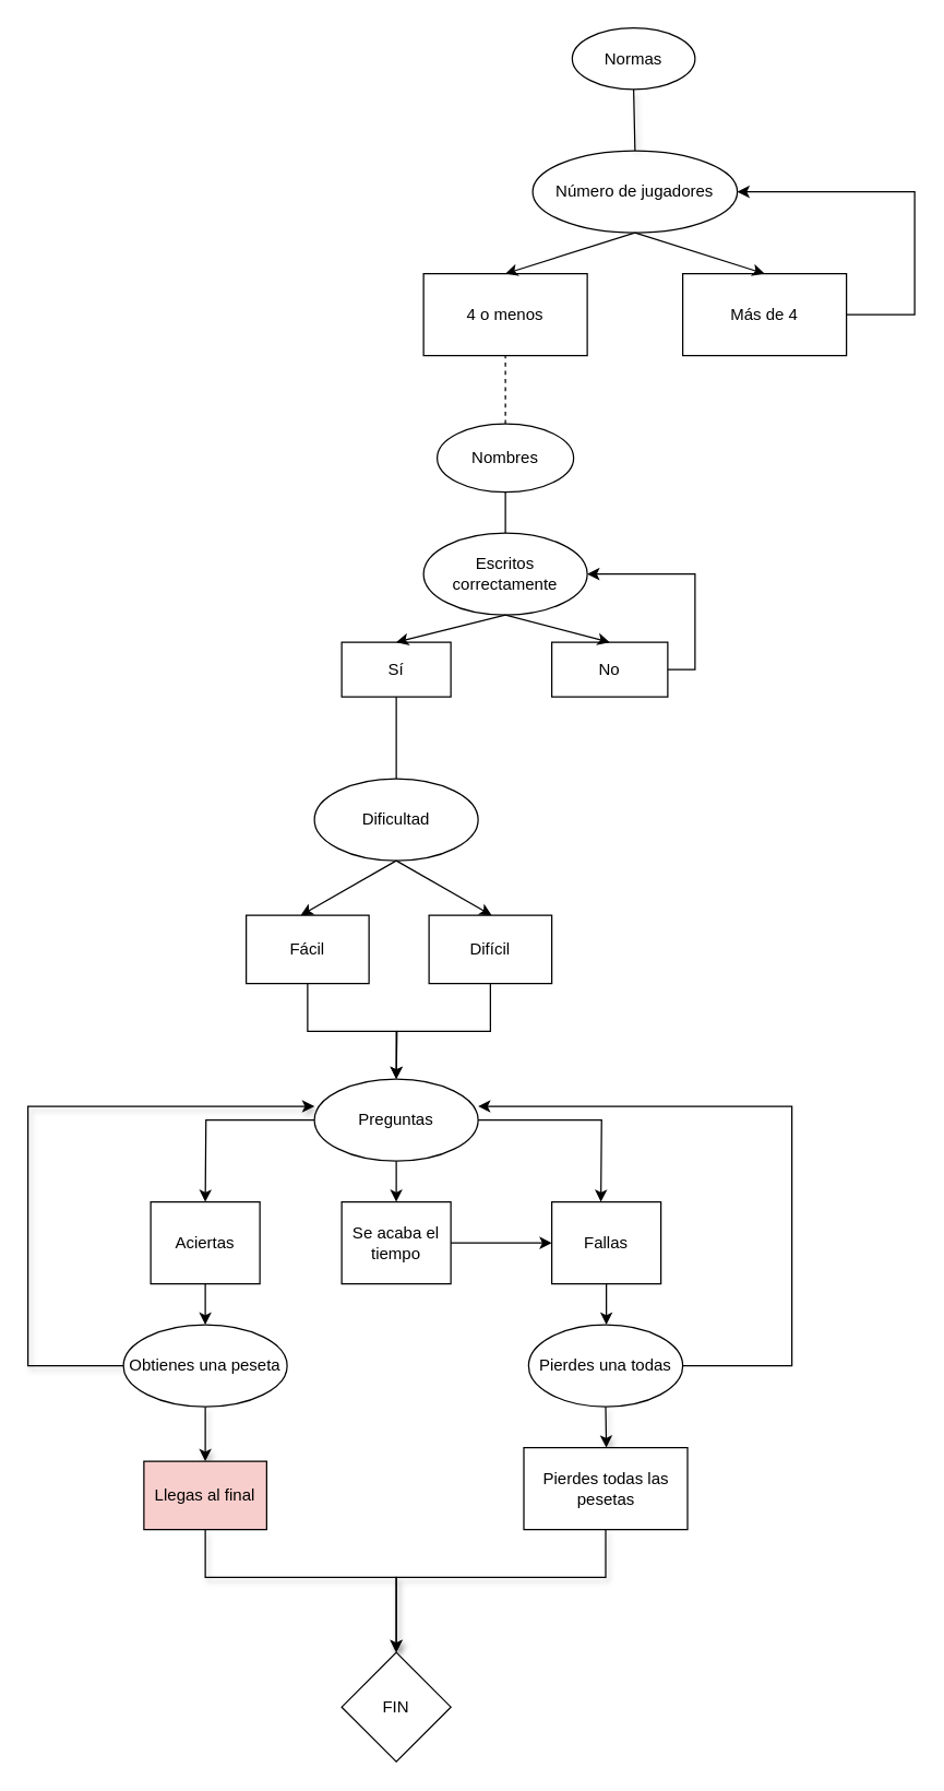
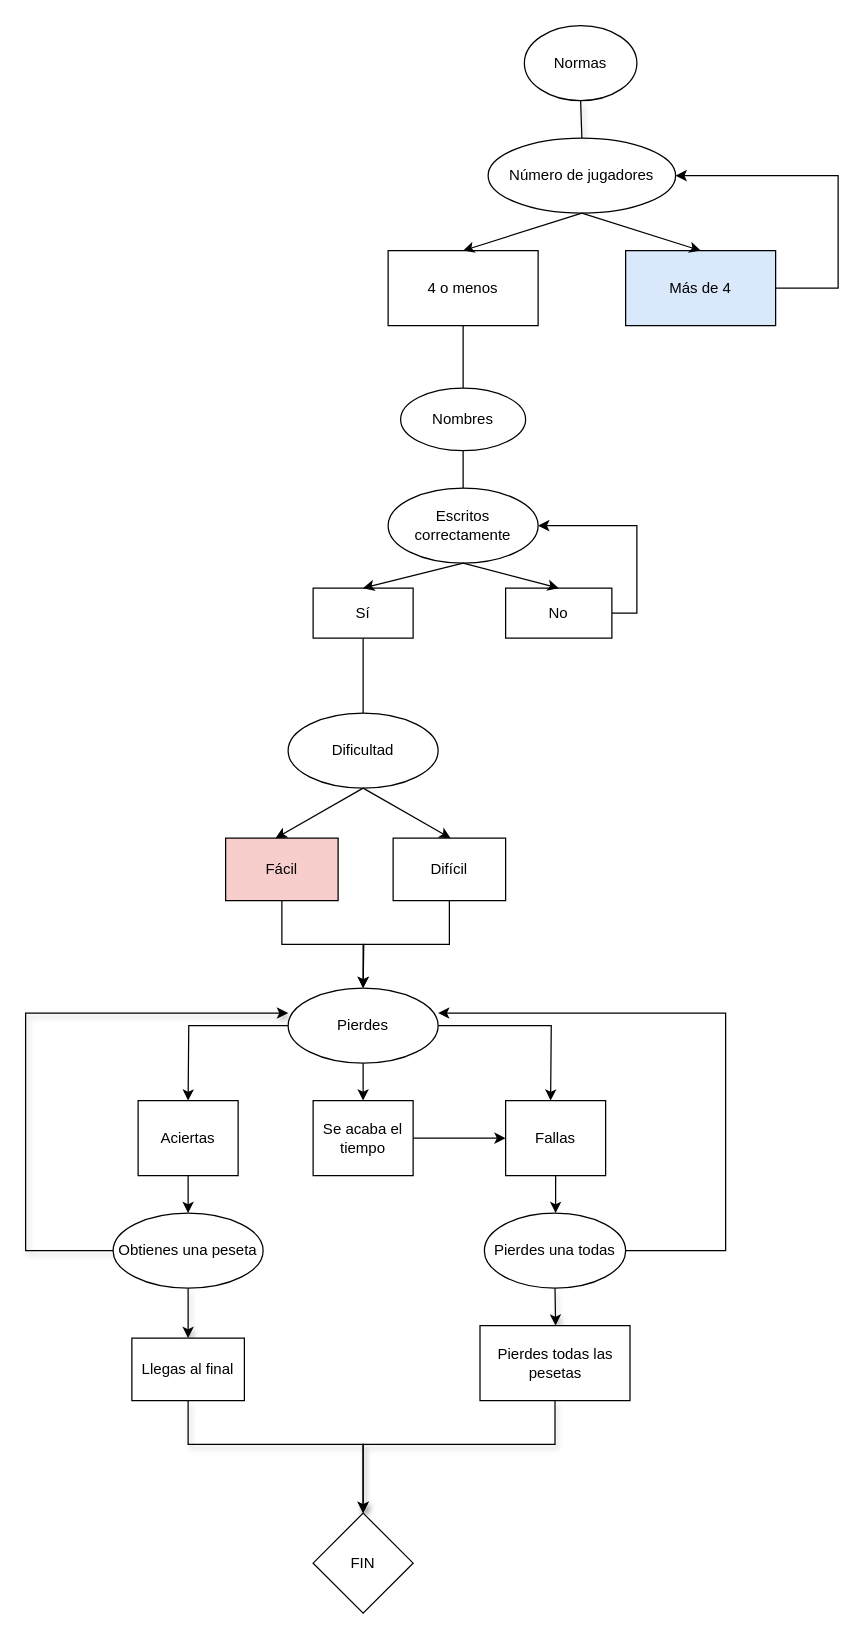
- <mxCell id="47" value="Normas" style="ellipse;whiteSpace=wrap;html=1;" vertex="1" parent="1"><mxGeometry x="419" y="20" width="90" height="45" as="geometry" /></mxCell>
+ <mxCell id="47" value="Normas" style="ellipse;whiteSpace=wrap;html=1;" vertex="1" parent="1"><mxGeometry x="419" y="20" width="90" height="60" as="geometry" /></mxCell>
- <mxCell id="5" value="Más de 4" style="rounded=0;whiteSpace=wrap;html=1;" vertex="1" parent="1"><mxGeometry x="500" y="200" width="120" height="60" as="geometry" /></mxCell>
+ <mxCell id="5" value="Más de 4" style="rounded=0;whiteSpace=wrap;html=1;fillColor=#dae8fc;" vertex="1" parent="1"><mxGeometry x="500" y="200" width="120" height="60" as="geometry" /></mxCell>
- <mxCell id="6" value="" style="endArrow=none;html=1;rounded=0;entryX=0.5;entryY=1;entryDx=0;entryDy=0;exitX=0.5;exitY=0;exitDx=0;exitDy=0;dashed=1;" edge="1" parent="1" source="7" target="3"><mxGeometry width="50" height="50" relative="1" as="geometry"><mxPoint x="340" y="310" as="sourcePoint" /><mxPoint x="390" y="260" as="targetPoint" /></mxGeometry></mxCell>
+ <mxCell id="6" value="" style="endArrow=none;html=1;rounded=0;entryX=0.5;entryY=1;entryDx=0;entryDy=0;exitX=0.5;exitY=0;exitDx=0;exitDy=0;" edge="1" parent="1" source="7" target="3"><mxGeometry width="50" height="50" relative="1" as="geometry"><mxPoint x="340" y="310" as="sourcePoint" /><mxPoint x="390" y="260" as="targetPoint" /></mxGeometry></mxCell>
- <mxCell id="22" value="Fácil" style="rounded=0;whiteSpace=wrap;html=1;" vertex="1" parent="1"><mxGeometry x="180" y="670" width="90" height="50" as="geometry" /></mxCell>
+ <mxCell id="22" value="Fácil" style="rounded=0;whiteSpace=wrap;html=1;fillColor=#f8cecc;" vertex="1" parent="1"><mxGeometry x="180" y="670" width="90" height="50" as="geometry" /></mxCell>
- <mxCell id="28" value="Preguntas" style="ellipse;whiteSpace=wrap;html=1;" vertex="1" parent="1"><mxGeometry x="230" y="790" width="120" height="60" as="geometry" /></mxCell>
+ <mxCell id="28" value="Pierdes" style="ellipse;whiteSpace=wrap;html=1;" vertex="1" parent="1"><mxGeometry x="230" y="790" width="120" height="60" as="geometry" /></mxCell>
- <mxCell id="43" value="Llegas al final" style="rounded=0;whiteSpace=wrap;html=1;fillColor=#f8cecc;" vertex="1" parent="1"><mxGeometry x="105" y="1070" width="90" height="50" as="geometry" /></mxCell>
+ <mxCell id="43" value="Llegas al final" style="rounded=0;whiteSpace=wrap;html=1;" vertex="1" parent="1"><mxGeometry x="105" y="1070" width="90" height="50" as="geometry" /></mxCell>
